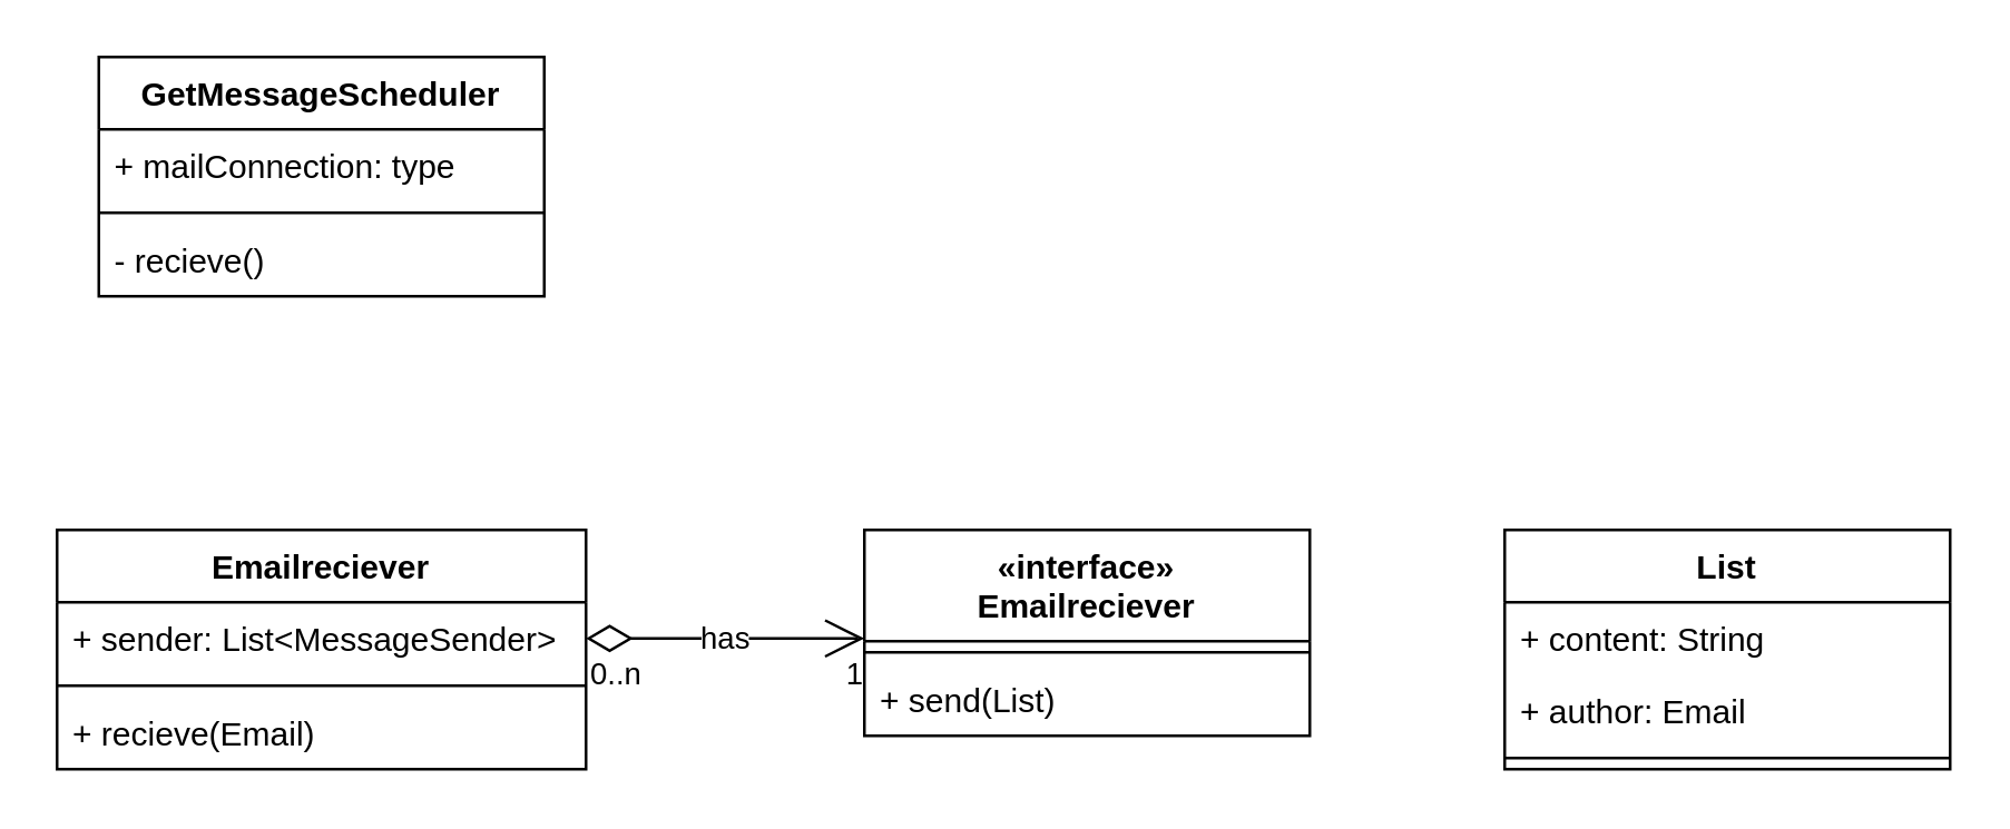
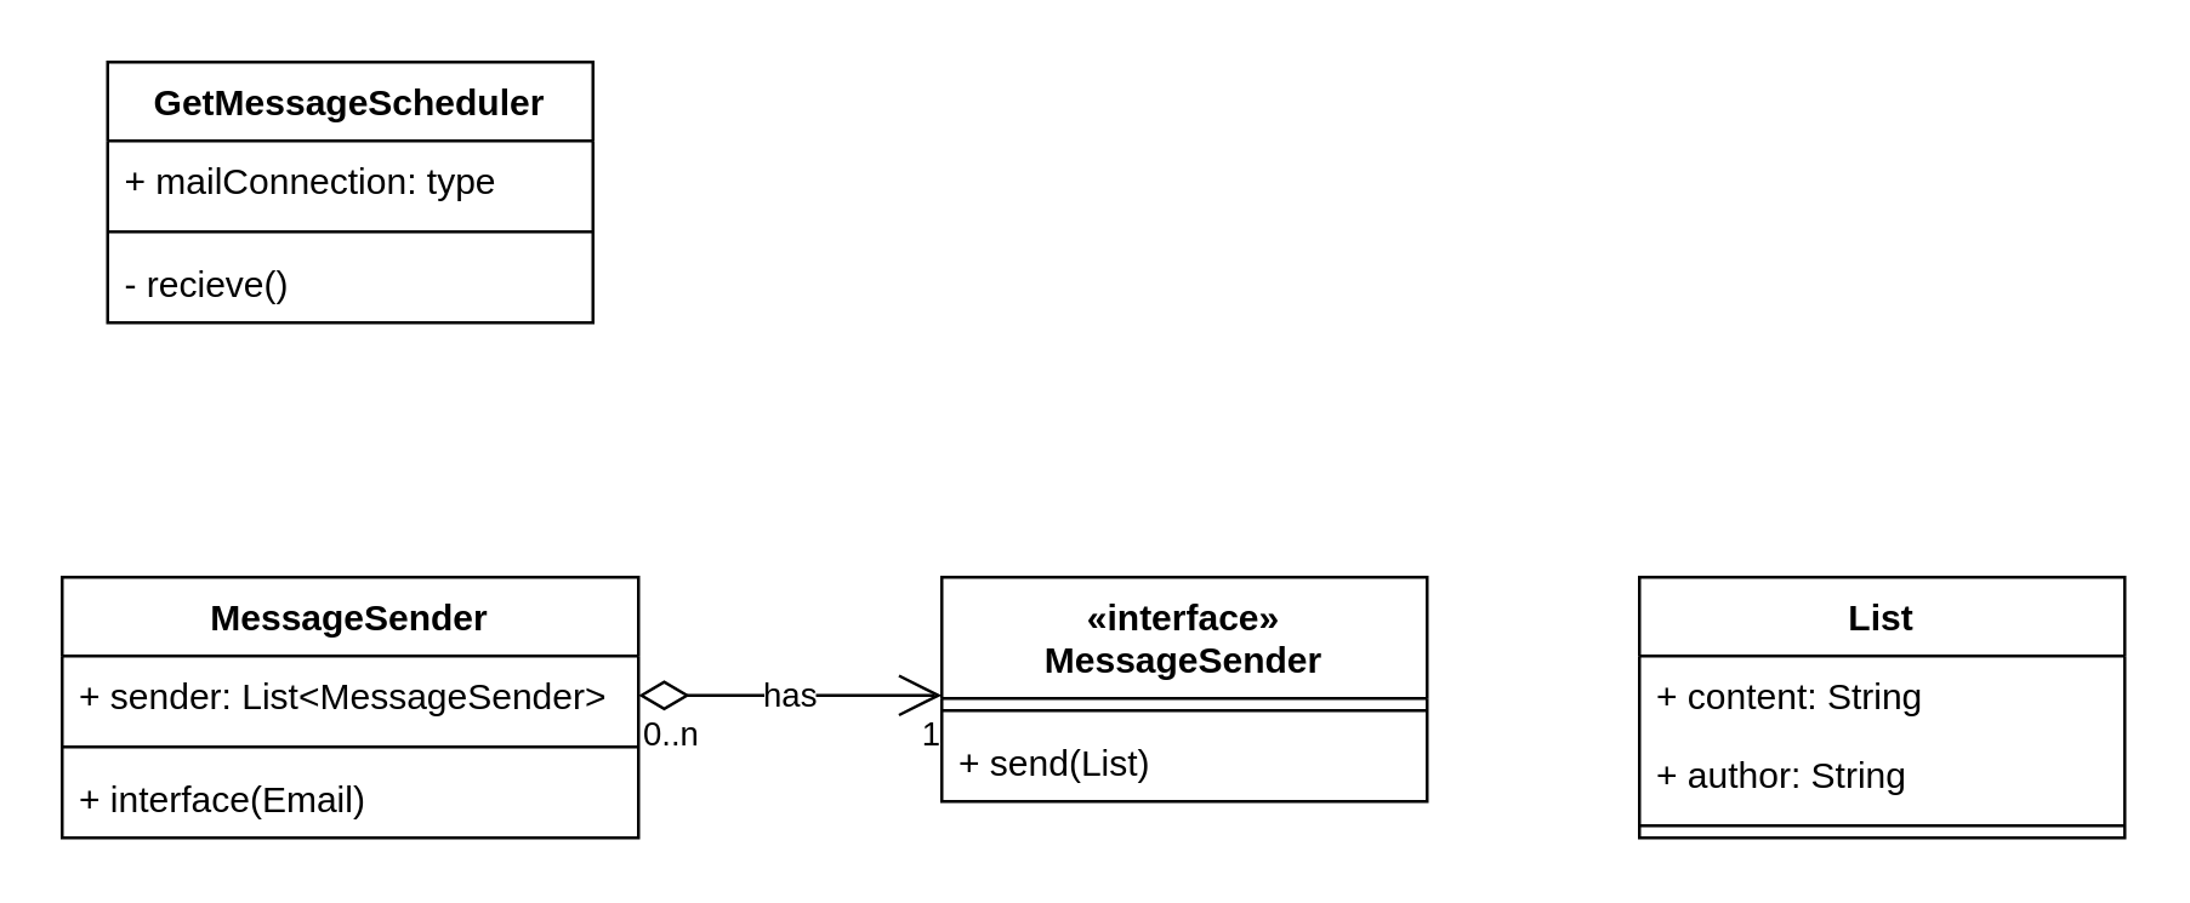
- <mxCell id="9" value="Emailreciever" style="swimlane;fontStyle=1;align=center;verticalAlign=top;childLayout=stackLayout;horizontal=1;startSize=26;horizontalStack=0;resizeParent=1;resizeParentMax=0;resizeLast=0;collapsible=1;marginBottom=0;" vertex="1" parent="1"><mxGeometry x="20" y="190" width="190" height="86" as="geometry" /></mxCell>
+ <mxCell id="9" value="MessageSender" style="swimlane;fontStyle=1;align=center;verticalAlign=top;childLayout=stackLayout;horizontal=1;startSize=26;horizontalStack=0;resizeParent=1;resizeParentMax=0;resizeLast=0;collapsible=1;marginBottom=0;" vertex="1" parent="1"><mxGeometry x="20" y="190" width="190" height="86" as="geometry" /></mxCell>
- <mxCell id="2" value="«interface»&#10;Emailreciever" style="swimlane;fontStyle=1;align=center;verticalAlign=top;childLayout=stackLayout;horizontal=1;startSize=40;horizontalStack=0;resizeParent=1;resizeParentMax=0;resizeLast=0;collapsible=1;marginBottom=0;" vertex="1" parent="1"><mxGeometry x="310" y="190" width="160" height="74" as="geometry" /></mxCell>
+ <mxCell id="2" value="«interface»&#10;MessageSender" style="swimlane;fontStyle=1;align=center;verticalAlign=top;childLayout=stackLayout;horizontal=1;startSize=40;horizontalStack=0;resizeParent=1;resizeParentMax=0;resizeLast=0;collapsible=1;marginBottom=0;" vertex="1" parent="1"><mxGeometry x="310" y="190" width="160" height="74" as="geometry" /></mxCell>
- <mxCell id="7" value="+ author: Email" style="text;strokeColor=none;fillColor=none;align=left;verticalAlign=top;spacingLeft=4;spacingRight=4;overflow=hidden;rotatable=0;points=[[0,0.5],[1,0.5]];portConstraint=eastwest;" vertex="1" parent="5"><mxGeometry y="52" width="160" height="26" as="geometry" /></mxCell>
+ <mxCell id="7" value="+ author: String" style="text;strokeColor=none;fillColor=none;align=left;verticalAlign=top;spacingLeft=4;spacingRight=4;overflow=hidden;rotatable=0;points=[[0,0.5],[1,0.5]];portConstraint=eastwest;" vertex="1" parent="5"><mxGeometry y="52" width="160" height="26" as="geometry" /></mxCell>
- <mxCell id="12" value="+ recieve(Email)" style="text;strokeColor=none;fillColor=none;align=left;verticalAlign=top;spacingLeft=4;spacingRight=4;overflow=hidden;rotatable=0;points=[[0,0.5],[1,0.5]];portConstraint=eastwest;" vertex="1" parent="9"><mxGeometry y="60" width="190" height="26" as="geometry" /></mxCell>
+ <mxCell id="12" value="+ interface(Email)" style="text;strokeColor=none;fillColor=none;align=left;verticalAlign=top;spacingLeft=4;spacingRight=4;overflow=hidden;rotatable=0;points=[[0,0.5],[1,0.5]];portConstraint=eastwest;" vertex="1" parent="9"><mxGeometry y="60" width="190" height="26" as="geometry" /></mxCell>
